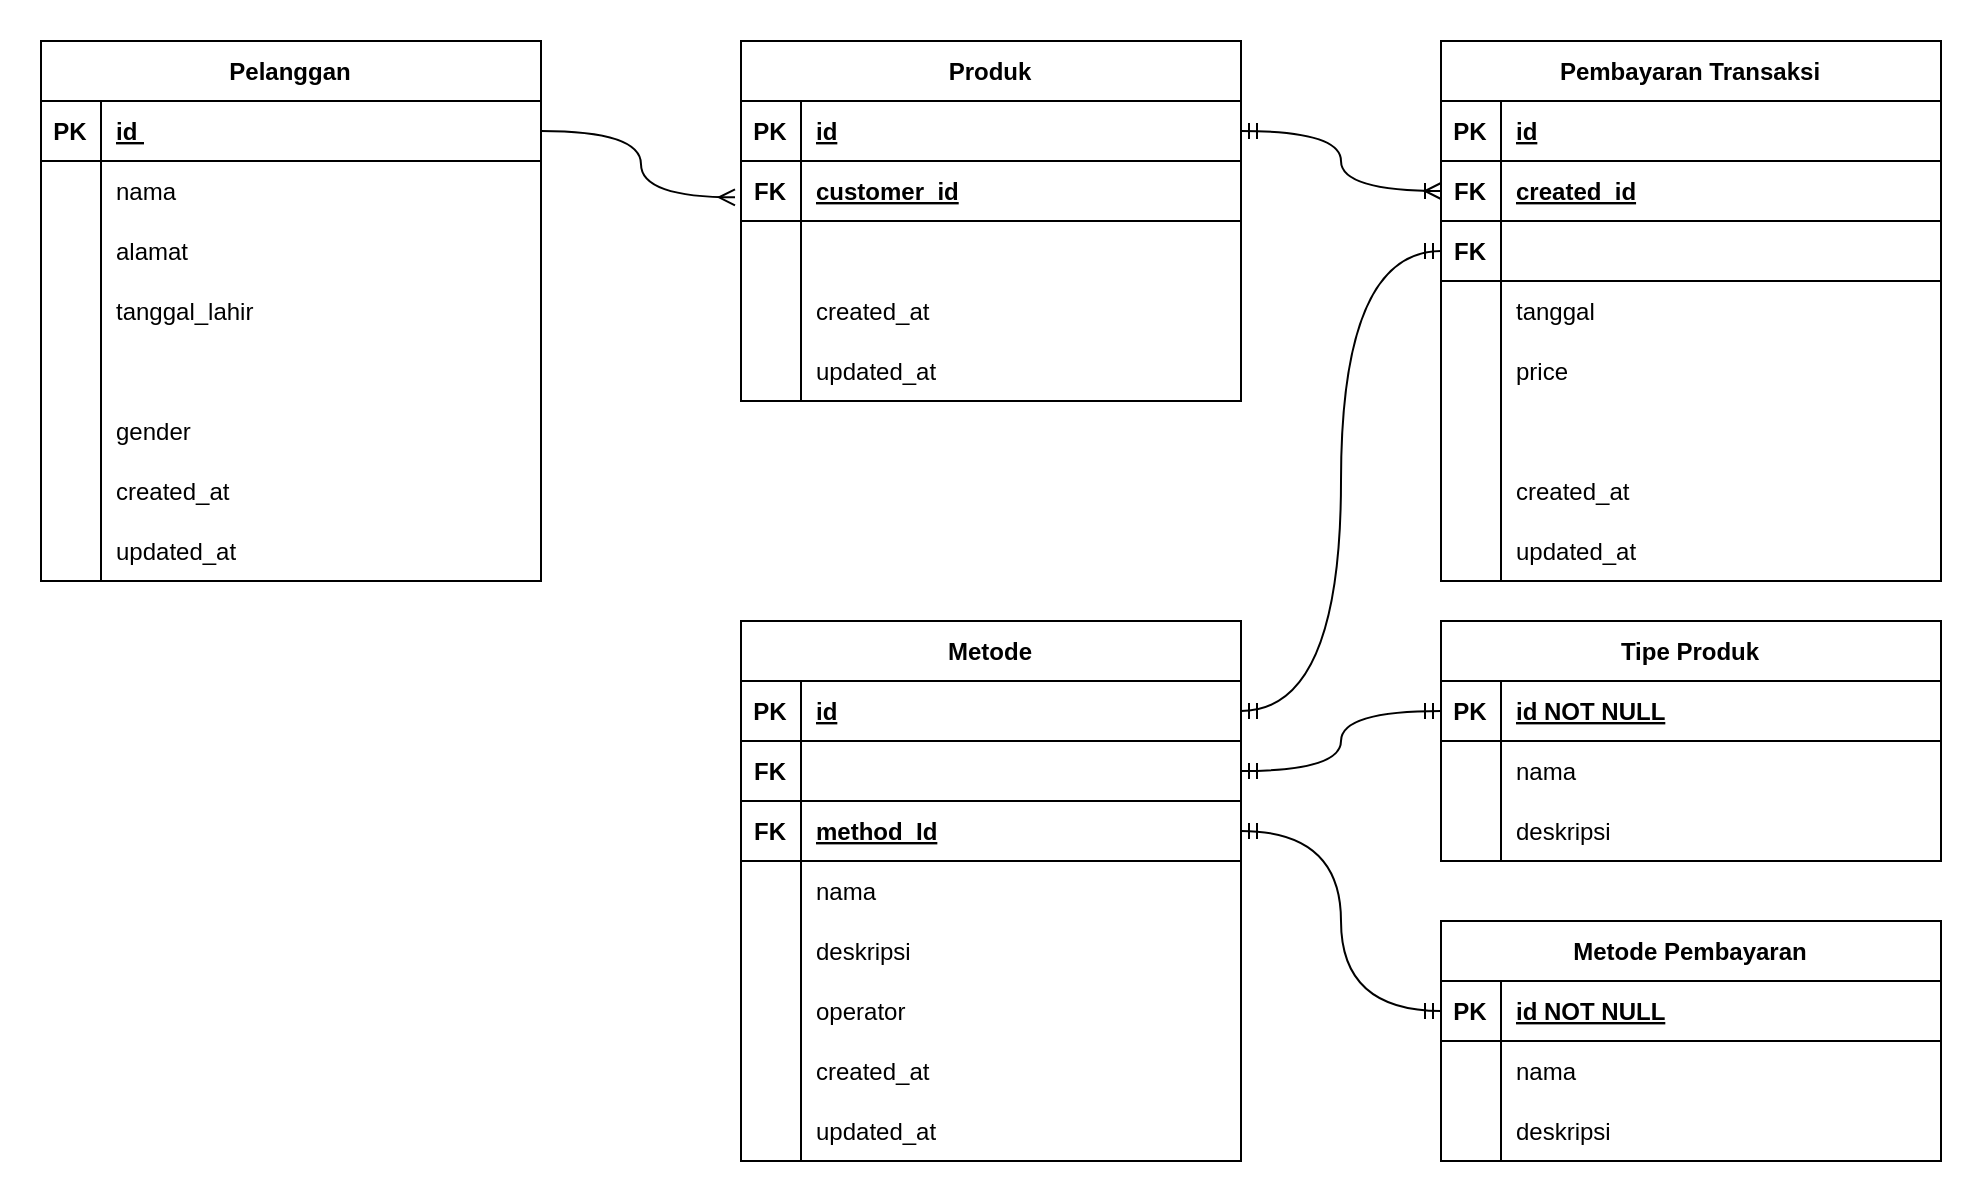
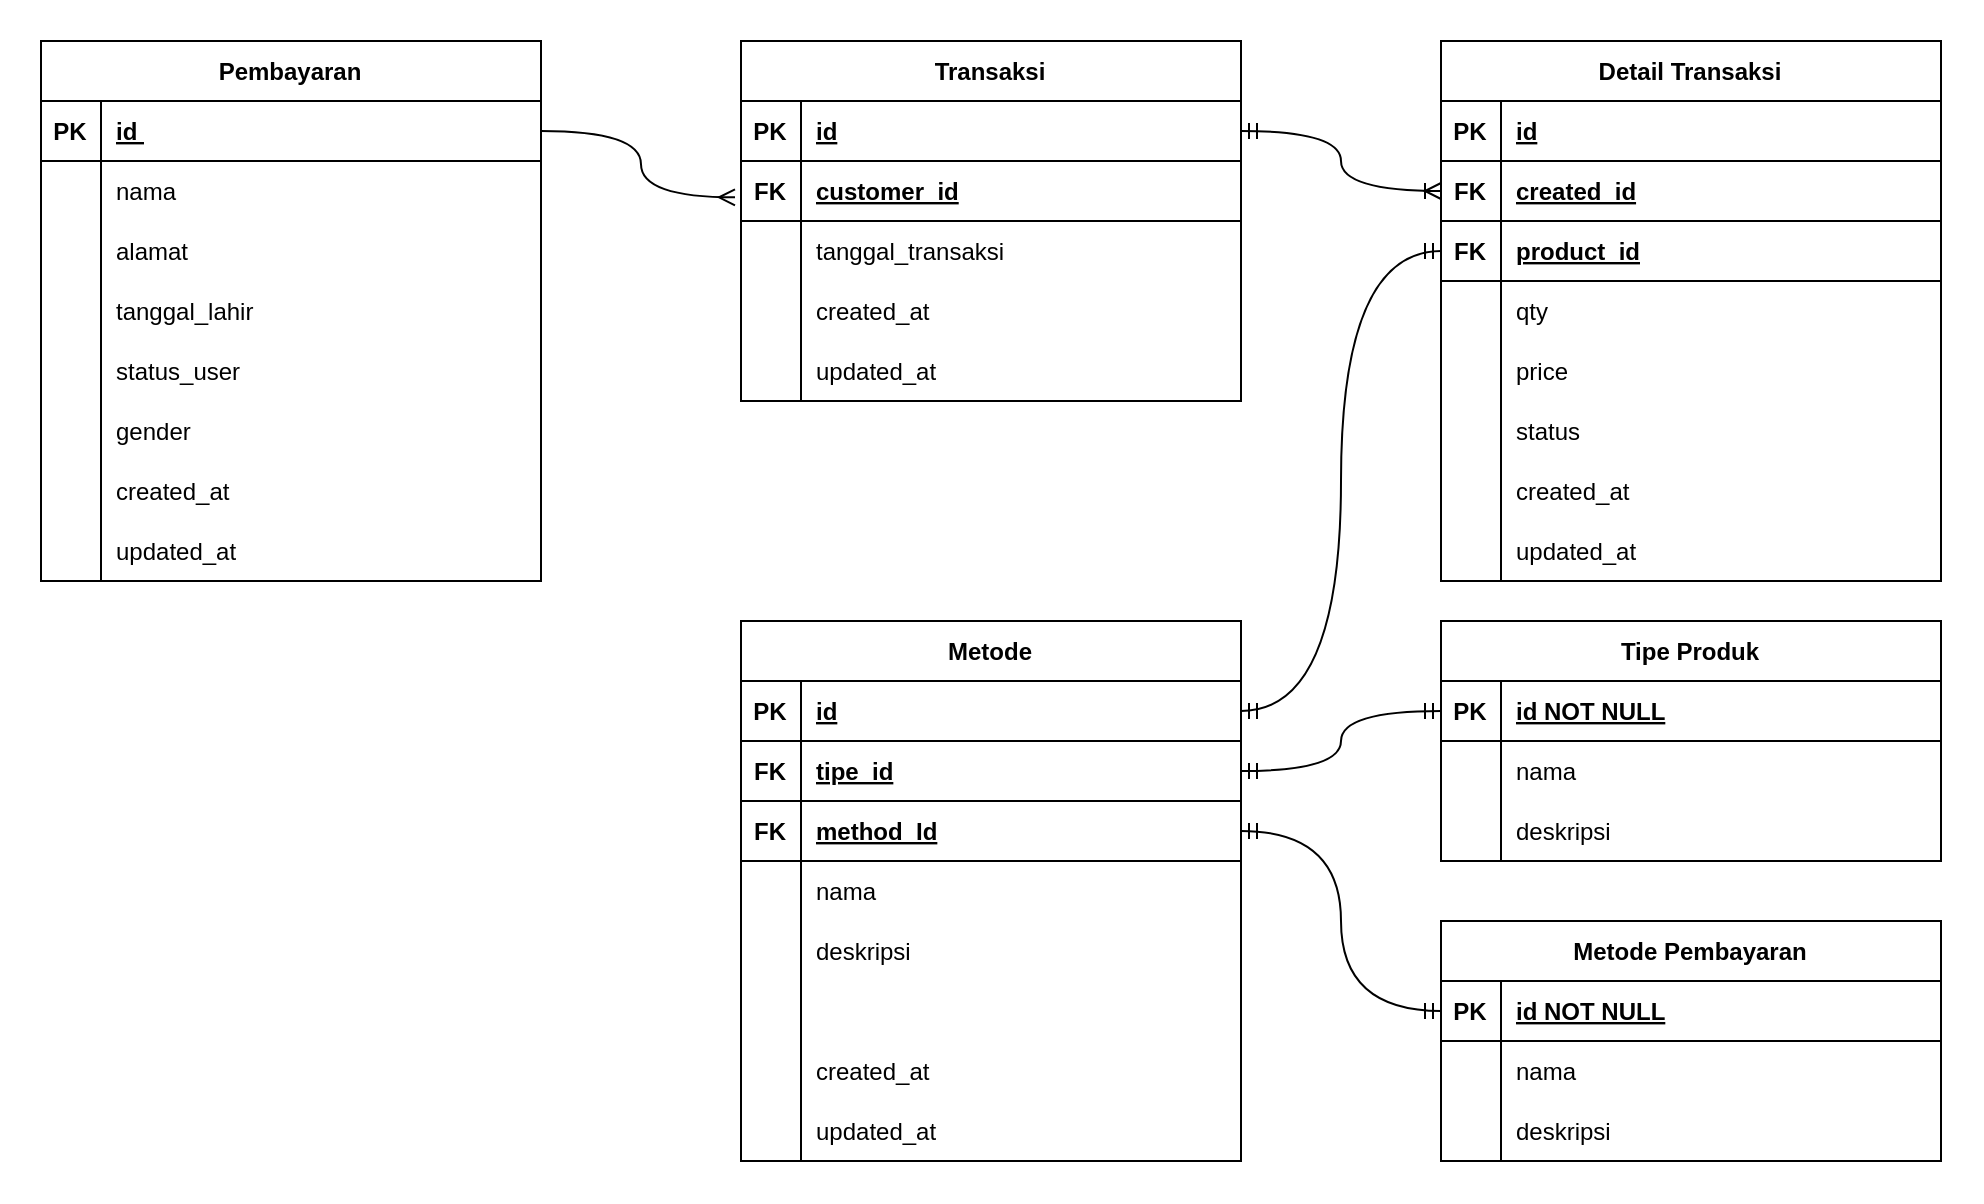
- <mxCell id="2" value="Pelanggan" style="shape=table;startSize=30;container=1;collapsible=1;childLayout=tableLayout;fixedRows=1;rowLines=0;fontStyle=1;align=center;resizeLast=1;" parent="1" vertex="1"><mxGeometry x="20" y="20" width="250" height="270" as="geometry" /></mxCell>
+ <mxCell id="2" value="Pembayaran" style="shape=table;startSize=30;container=1;collapsible=1;childLayout=tableLayout;fixedRows=1;rowLines=0;fontStyle=1;align=center;resizeLast=1;" parent="1" vertex="1"><mxGeometry x="20" y="20" width="250" height="270" as="geometry" /></mxCell>
- <mxCell id="62" value="Produk" style="shape=table;startSize=30;container=1;collapsible=1;childLayout=tableLayout;fixedRows=1;rowLines=0;fontStyle=1;align=center;resizeLast=1;" parent="1" vertex="1"><mxGeometry x="370" y="20" width="250" height="180" as="geometry" /></mxCell>
+ <mxCell id="62" value="Transaksi" style="shape=table;startSize=30;container=1;collapsible=1;childLayout=tableLayout;fixedRows=1;rowLines=0;fontStyle=1;align=center;resizeLast=1;" parent="1" vertex="1"><mxGeometry x="370" y="20" width="250" height="180" as="geometry" /></mxCell>
- <mxCell id="79" value="Pembayaran Transaksi" style="shape=table;startSize=30;container=1;collapsible=1;childLayout=tableLayout;fixedRows=1;rowLines=0;fontStyle=1;align=center;resizeLast=1;" parent="1" vertex="1"><mxGeometry x="720" y="20" width="250" height="270" as="geometry"><mxRectangle x="730" y="80" width="130" height="30" as="alternateBounds" /></mxGeometry></mxCell>
+ <mxCell id="79" value="Detail Transaksi" style="shape=table;startSize=30;container=1;collapsible=1;childLayout=tableLayout;fixedRows=1;rowLines=0;fontStyle=1;align=center;resizeLast=1;" parent="1" vertex="1"><mxGeometry x="720" y="20" width="250" height="270" as="geometry"><mxRectangle x="730" y="80" width="130" height="30" as="alternateBounds" /></mxGeometry></mxCell>
+ <mxCell id="71" value="tanggal_transaksi" style="shape=partialRectangle;overflow=hidden;connectable=0;fillColor=none;top=0;left=0;bottom=0;right=0;align=left;spacingLeft=6;" parent="69" vertex="1"><mxGeometry x="30" width="220" height="30" as="geometry"><mxRectangle width="220" height="30" as="alternateBounds" /></mxGeometry></mxCell>
+ <mxCell id="88" value="product_id" style="shape=partialRectangle;overflow=hidden;connectable=0;fillColor=none;top=0;left=0;bottom=0;right=0;align=left;spacingLeft=6;fontStyle=5;" parent="86" vertex="1"><mxGeometry x="30" width="220" height="30" as="geometry"><mxRectangle width="220" height="30" as="alternateBounds" /></mxGeometry></mxCell>
- <mxCell id="91" value="tanggal" style="shape=partialRectangle;overflow=hidden;connectable=0;fillColor=none;top=0;left=0;bottom=0;right=0;align=left;spacingLeft=6;" parent="89" vertex="1"><mxGeometry x="30" width="220" height="30" as="geometry"><mxRectangle width="220" height="30" as="alternateBounds" /></mxGeometry></mxCell>
+ <mxCell id="91" value="qty" style="shape=partialRectangle;overflow=hidden;connectable=0;fillColor=none;top=0;left=0;bottom=0;right=0;align=left;spacingLeft=6;" parent="89" vertex="1"><mxGeometry x="30" width="220" height="30" as="geometry"><mxRectangle width="220" height="30" as="alternateBounds" /></mxGeometry></mxCell>
+ <mxCell id="17" value="status_user" style="shape=partialRectangle;overflow=hidden;connectable=0;fillColor=none;top=0;left=0;bottom=0;right=0;align=left;spacingLeft=6;" parent="15" vertex="1"><mxGeometry x="30" width="220" height="30" as="geometry"><mxRectangle width="220" height="30" as="alternateBounds" /></mxGeometry></mxCell>
+ <mxCell id="97" value="status" style="shape=partialRectangle;overflow=hidden;connectable=0;fillColor=none;top=0;left=0;bottom=0;right=0;align=left;spacingLeft=6;" parent="95" vertex="1"><mxGeometry x="30" width="220" height="30" as="geometry"><mxRectangle width="220" height="30" as="alternateBounds" /></mxGeometry></mxCell>
+ <mxCell id="33" value="tipe_id" style="shape=partialRectangle;overflow=hidden;connectable=0;fillColor=none;top=0;left=0;bottom=0;right=0;align=left;spacingLeft=6;fontStyle=5;" parent="31" vertex="1"><mxGeometry x="30" width="220" height="30" as="geometry"><mxRectangle width="220" height="30" as="alternateBounds" /></mxGeometry></mxCell>
- <mxCell id="45" value="operator" style="shape=partialRectangle;overflow=hidden;connectable=0;fillColor=none;top=0;left=0;bottom=0;right=0;align=left;spacingLeft=6;" parent="43" vertex="1"><mxGeometry x="30" width="220" height="30" as="geometry"><mxRectangle width="220" height="30" as="alternateBounds" /></mxGeometry></mxCell>
